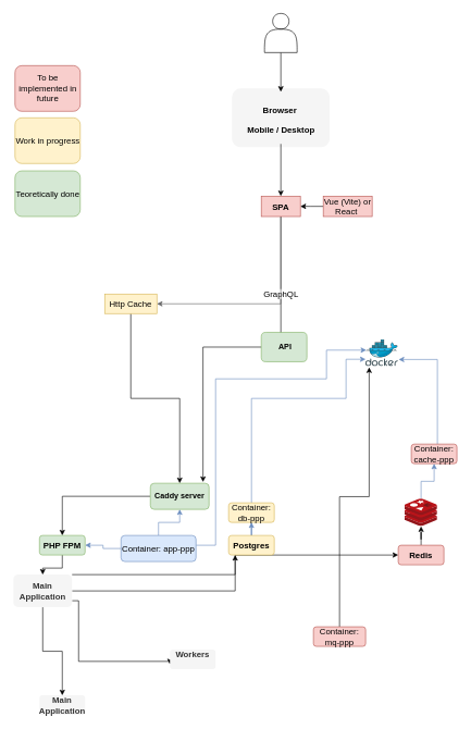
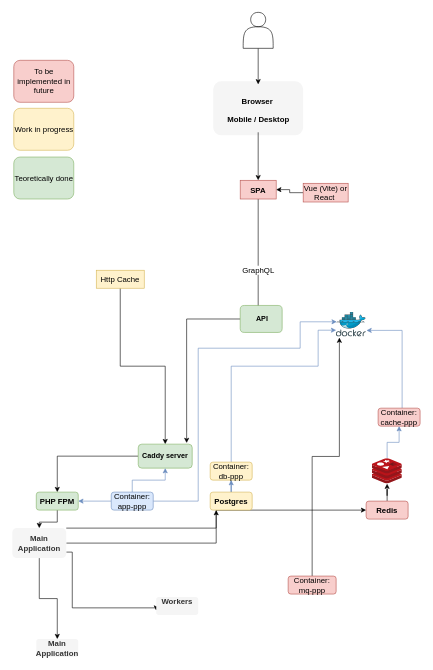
- <mxCell id="17" value="Vue (Vite) or React&amp;nbsp;" style="text;html=1;strokeColor=#b85450;fillColor=#f8cecc;align=center;verticalAlign=middle;whiteSpace=wrap;rounded=0;fontSize=13;" vertex="1" parent="1"><mxGeometry x="495" y="300" width="75" height="31.25" as="geometry" /></mxCell>
+ <mxCell id="17" value="Vue (Vite) or React&amp;nbsp;" style="text;html=1;strokeColor=#b85450;fillColor=#f8cecc;align=center;verticalAlign=middle;whiteSpace=wrap;rounded=0;fontSize=13;" vertex="1" parent="1"><mxGeometry x="505" y="305" width="75" height="31.25" as="geometry" /></mxCell>
- <mxCell id="8" style="edgeStyle=orthogonalEdgeStyle;rounded=0;orthogonalLoop=1;jettySize=auto;html=1;fontSize=13;fillColor=#f5f5f5;strokeColor=#666666;" edge="1" parent="1" source="9" target="13"><mxGeometry relative="1" as="geometry"><Array as="points"><mxPoint x="430" y="465" /></Array></mxGeometry></mxCell>
- <mxCell id="23" value="Container: app-ppp" style="rounded=1;whiteSpace=wrap;html=1;fillColor=#dae8fc;strokeColor=#6c8ebf;fontSize=13;" vertex="1" parent="1"><mxGeometry x="185" y="820" width="115" height="40" as="geometry" /></mxCell>
+ <mxCell id="23" value="Container: app-ppp" style="rounded=1;whiteSpace=wrap;html=1;fillColor=#dae8fc;strokeColor=#6c8ebf;fontSize=13;" vertex="1" parent="1"><mxGeometry x="185" y="820" width="70" height="30" as="geometry" /></mxCell>
